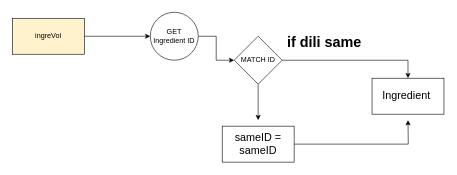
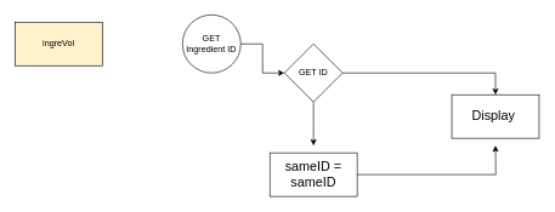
- <mxCell id="2" style="edgeStyle=orthogonalEdgeStyle;rounded=0;orthogonalLoop=1;jettySize=auto;html=1;entryX=0;entryY=0.5;entryDx=0;entryDy=0;" parent="1" source="3" target="5" edge="1"><mxGeometry relative="1" as="geometry" /></mxCell>
- <mxCell id="11" value="if dili same" style="text;strokeColor=none;fillColor=none;html=1;fontSize=24;fontStyle=1;verticalAlign=middle;align=center;" parent="1" vertex="1"><mxGeometry x="490" y="50" width="100" height="40" as="geometry" /></mxCell>
- <mxCell id="8" value="MATCH ID" style="rhombus;whiteSpace=wrap;html=1;" parent="1" vertex="1"><mxGeometry x="390" y="60" width="80" height="80" as="geometry" /></mxCell>
+ <mxCell id="8" value="GET ID" style="rhombus;whiteSpace=wrap;html=1;" parent="1" vertex="1"><mxGeometry x="390" y="60" width="80" height="80" as="geometry" /></mxCell>
- <mxCell id="12" value="&lt;font style=&quot;font-size: 18px;&quot;&gt;Ingredient&amp;nbsp;&lt;/font&gt;" style="rounded=0;whiteSpace=wrap;html=1;" parent="1" vertex="1"><mxGeometry x="620" y="130" width="120" height="60" as="geometry" /></mxCell>
+ <mxCell id="12" value="&lt;font style=&quot;font-size: 18px;&quot;&gt;Display&amp;nbsp;&lt;/font&gt;" style="rounded=0;whiteSpace=wrap;html=1;" parent="1" vertex="1"><mxGeometry x="620" y="130" width="120" height="60" as="geometry" /></mxCell>
